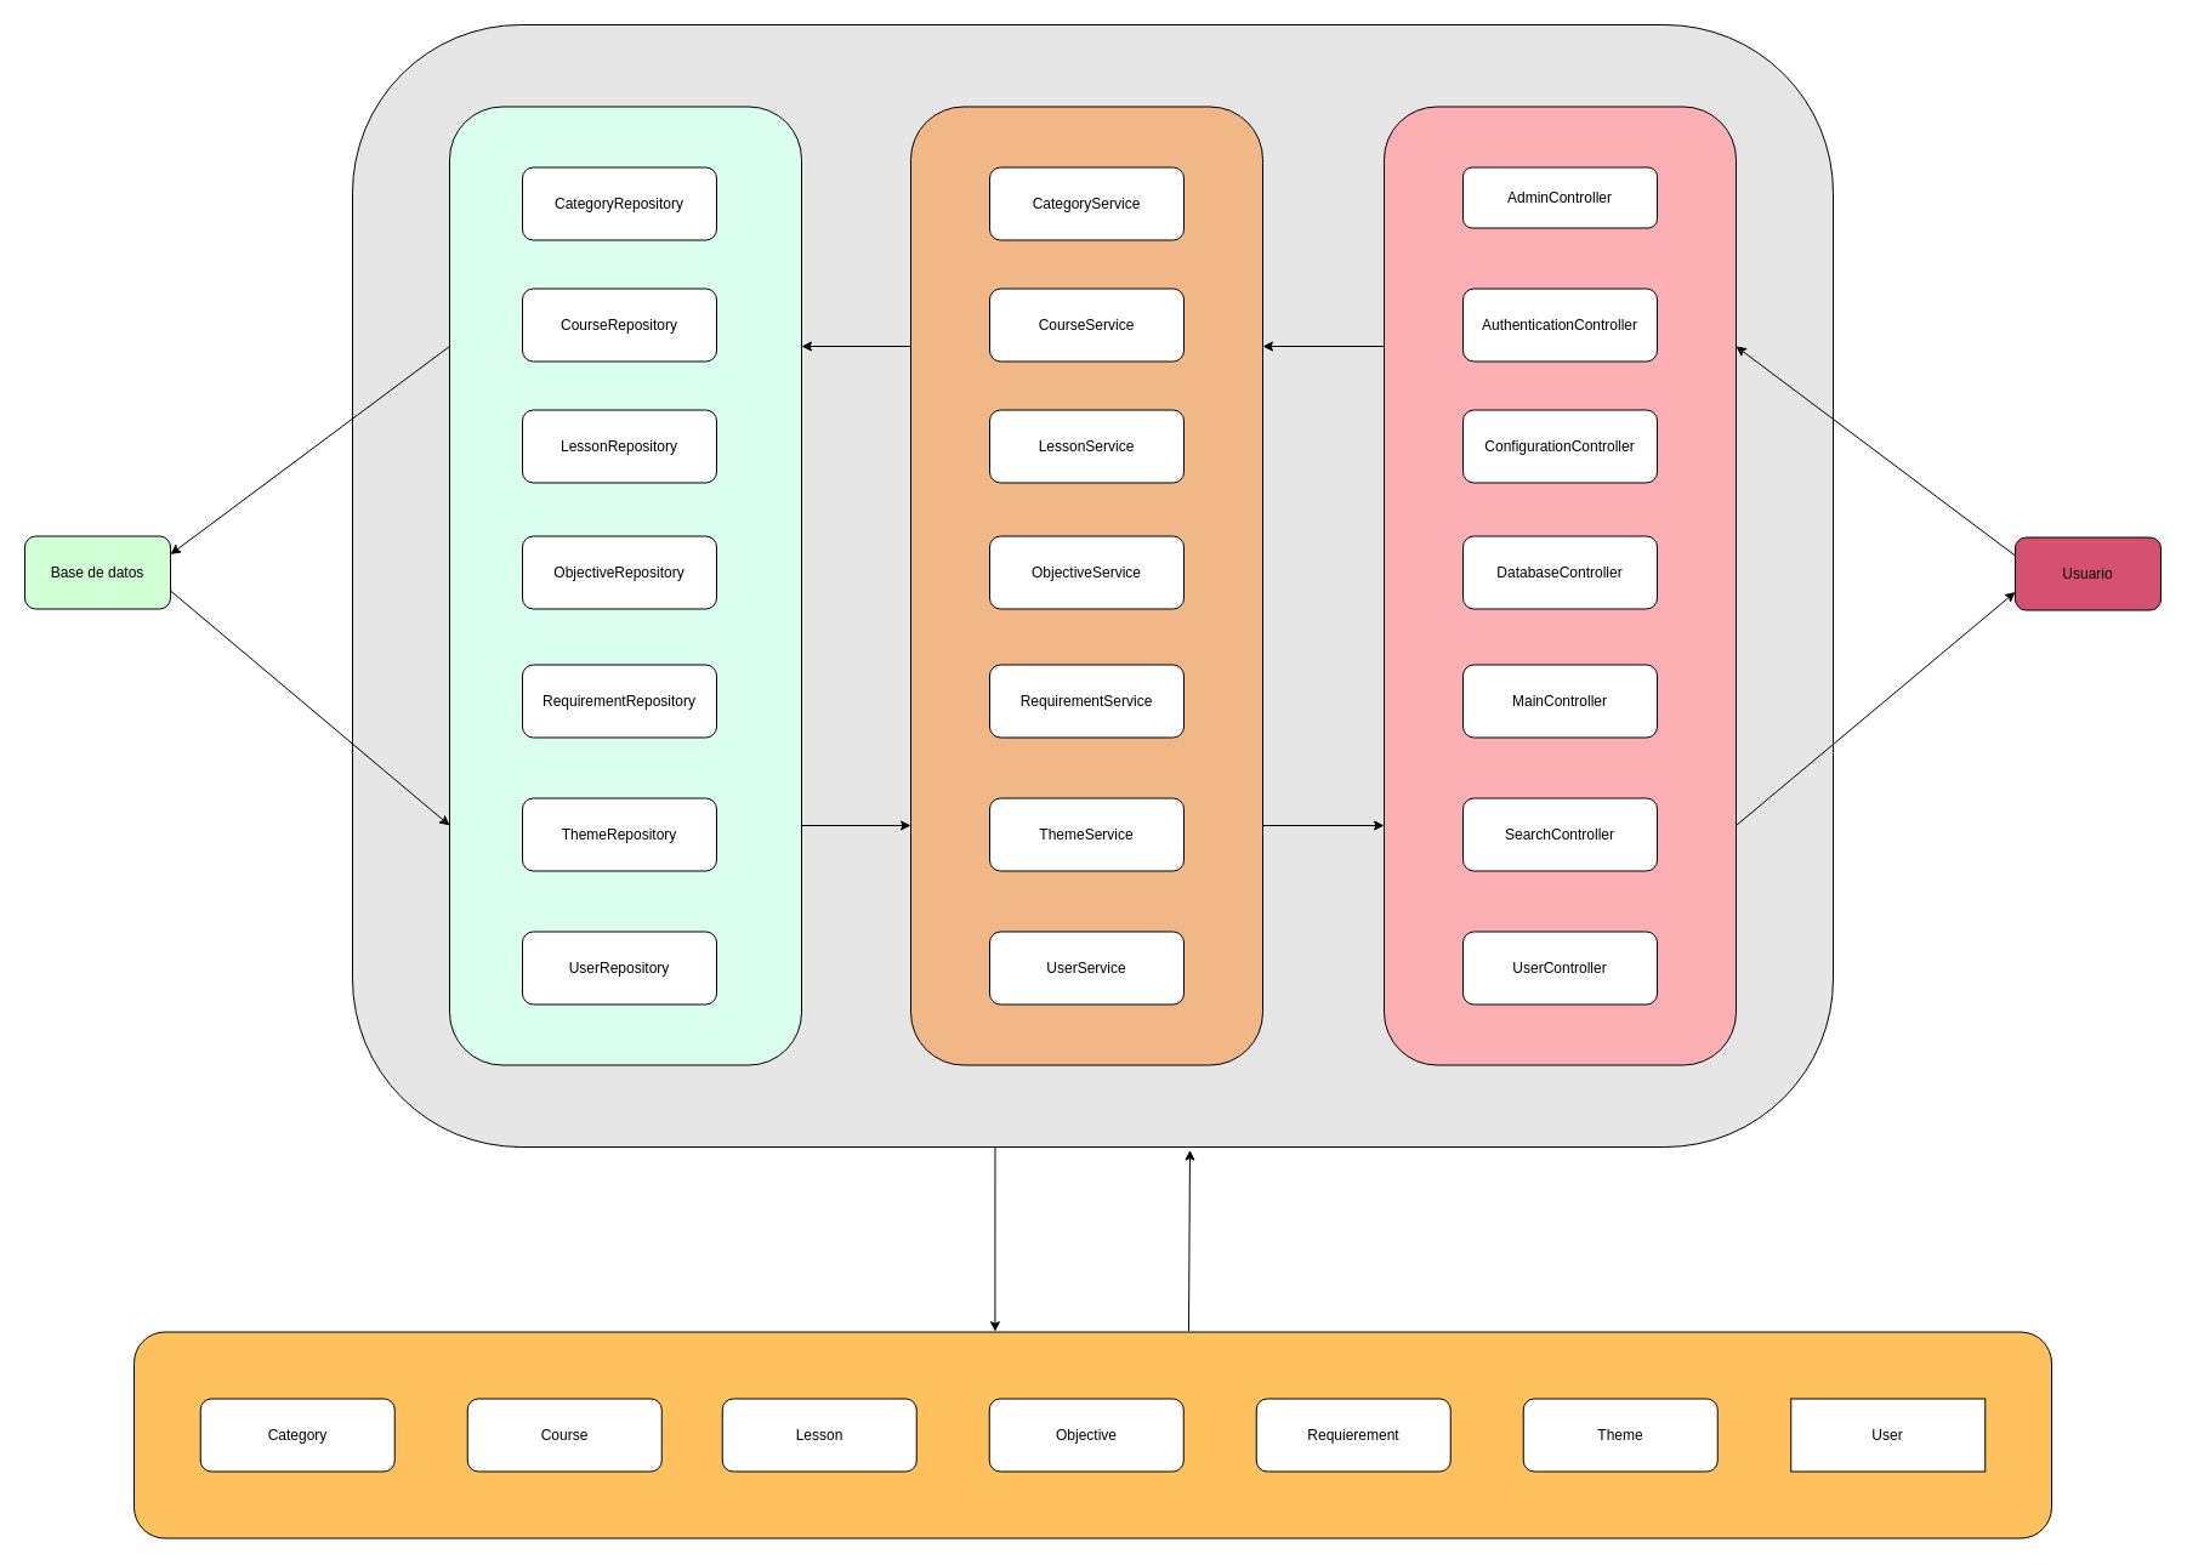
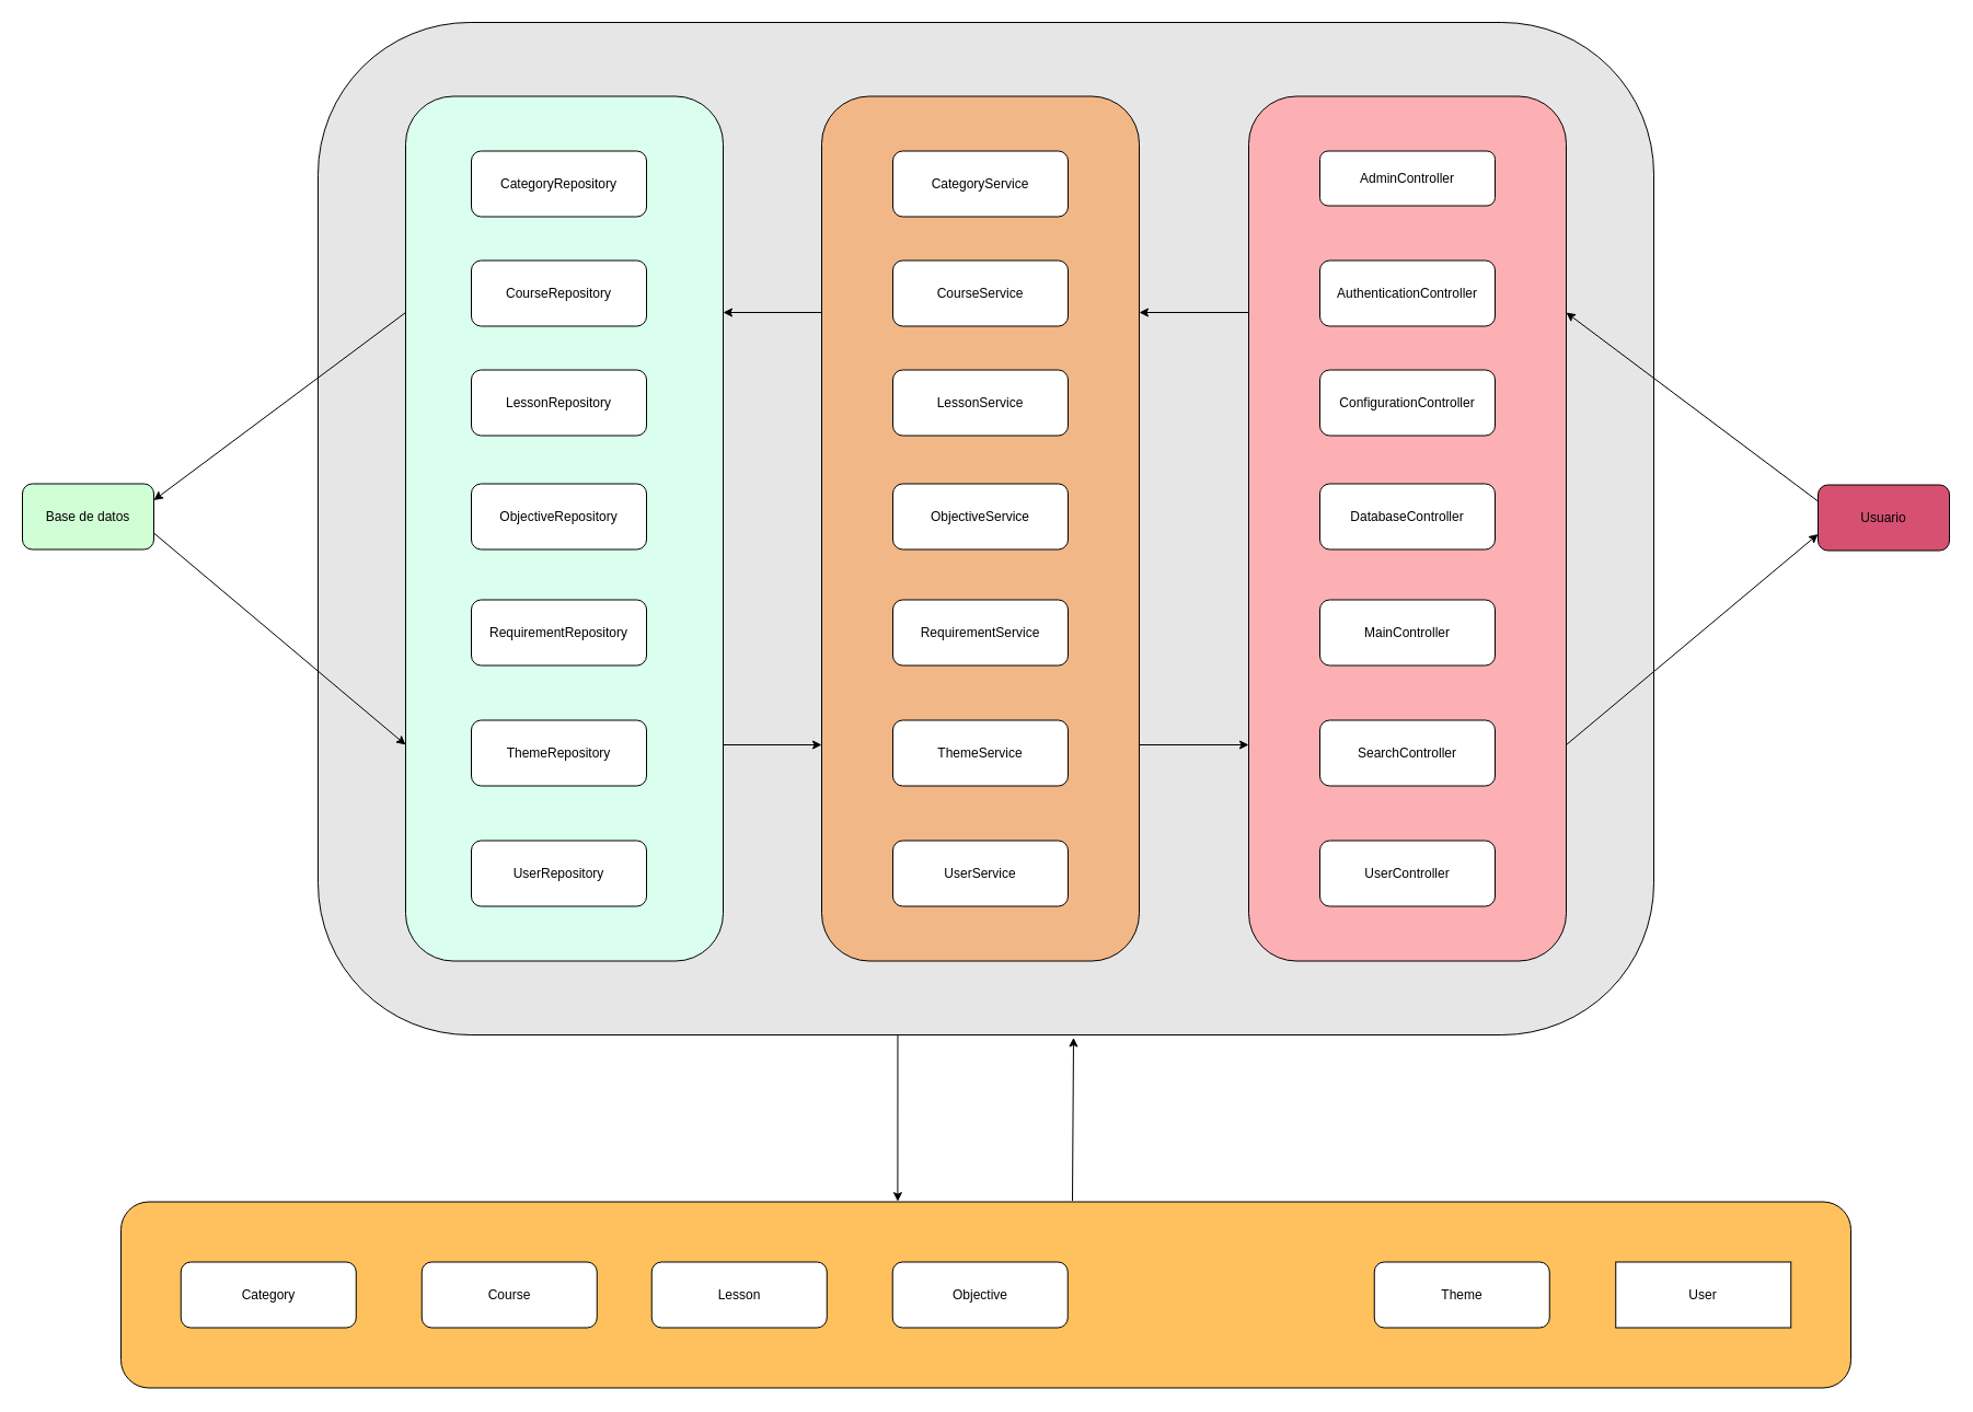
- <mxCell id="44" value="Requierement" style="rounded=1;whiteSpace=wrap;html=1;" vertex="1" parent="1"><mxGeometry x="1034.75" y="1152.5" width="160" height="60" as="geometry" /></mxCell>
